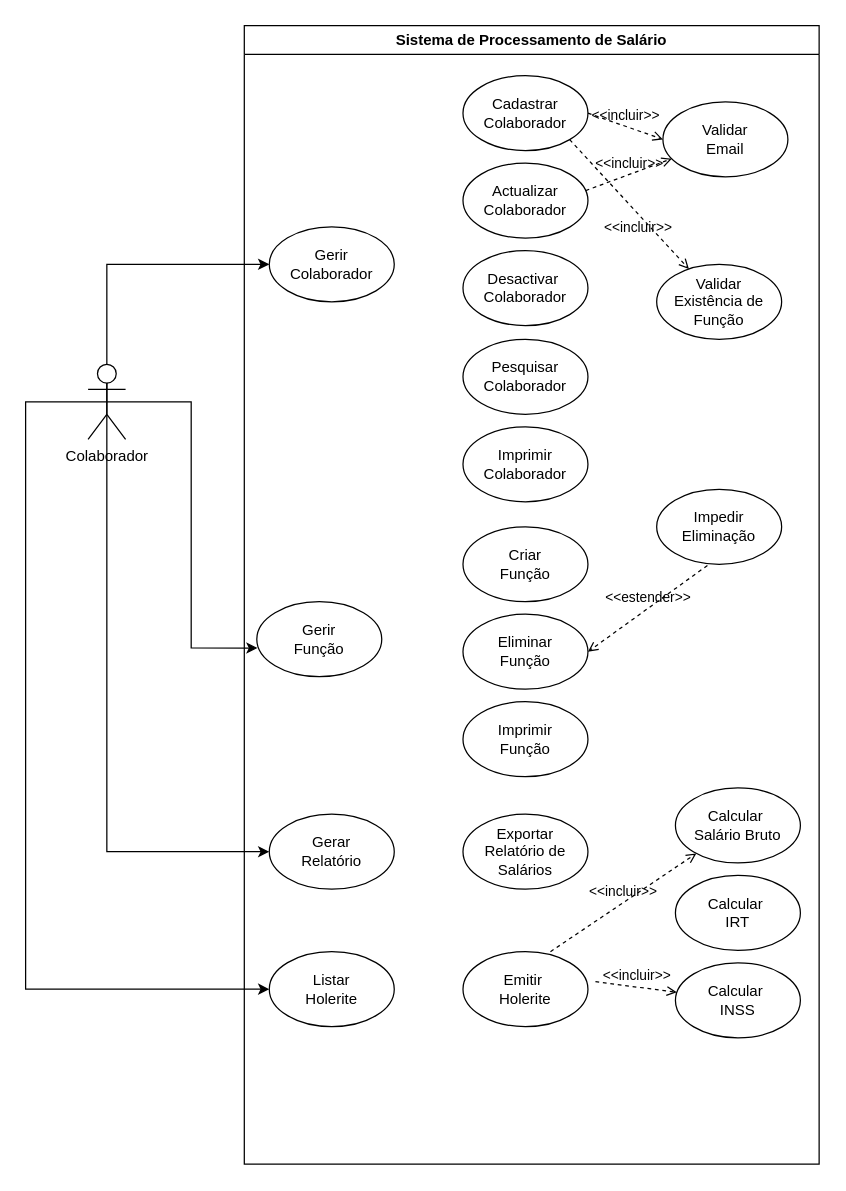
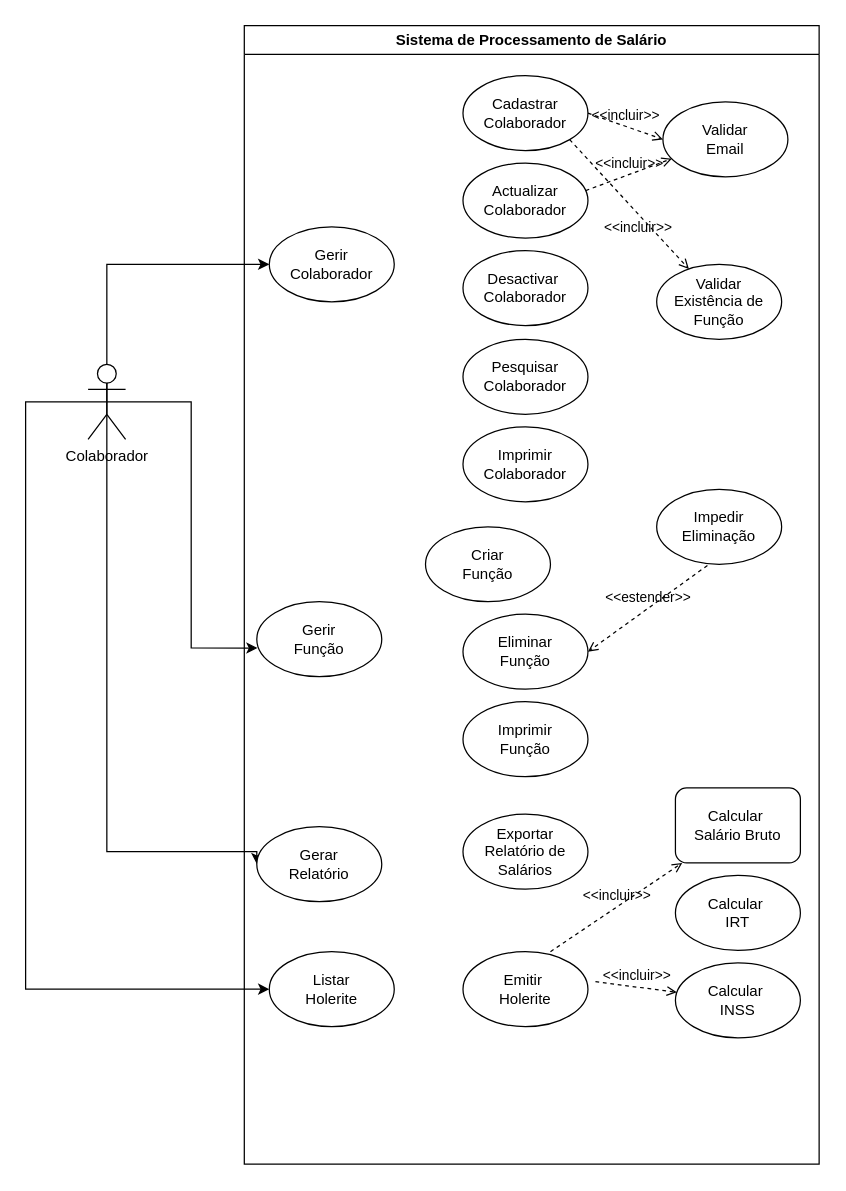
- <mxCell id="11" value="Criar&lt;br&gt;&lt;div&gt;&lt;span style=&quot;background-color: transparent; color: light-dark(rgb(0, 0, 0), rgb(255, 255, 255));&quot;&gt;Função&lt;/span&gt;&lt;/div&gt;" style="ellipse;whiteSpace=wrap;html=1;" vertex="1" parent="6"><mxGeometry x="175" y="401" width="100" height="60" as="geometry" /></mxCell>
+ <mxCell id="11" value="Criar&lt;br&gt;&lt;div&gt;&lt;span style=&quot;background-color: transparent; color: light-dark(rgb(0, 0, 0), rgb(255, 255, 255));&quot;&gt;Função&lt;/span&gt;&lt;/div&gt;" style="ellipse;whiteSpace=wrap;html=1;" vertex="1" parent="6"><mxGeometry x="145" y="401" width="100" height="60" as="geometry" /></mxCell>
- <mxCell id="28" value="Calcular&amp;nbsp;&lt;div&gt;Salário Bruto&lt;/div&gt;" style="ellipse;whiteSpace=wrap;html=1;" vertex="1" parent="6"><mxGeometry x="345" y="610" width="100" height="60" as="geometry" /></mxCell>
+ <mxCell id="28" value="Calcular&amp;nbsp;&lt;div&gt;Salário Bruto&lt;/div&gt;" style="whiteSpace=wrap;html=1;rounded=1;" vertex="1" parent="6"><mxGeometry x="345" y="610" width="100" height="60" as="geometry" /></mxCell>
- <mxCell id="14" value="Gerar&lt;br&gt;&lt;div&gt;Relatório&lt;/div&gt;" style="ellipse;whiteSpace=wrap;html=1;" vertex="1" parent="6"><mxGeometry x="20" y="631" width="100" height="60" as="geometry" /></mxCell>
+ <mxCell id="14" value="Gerar&lt;br&gt;&lt;div&gt;Relatório&lt;/div&gt;" style="ellipse;whiteSpace=wrap;html=1;" vertex="1" parent="6"><mxGeometry x="10" y="641" width="100" height="60" as="geometry" /></mxCell>
